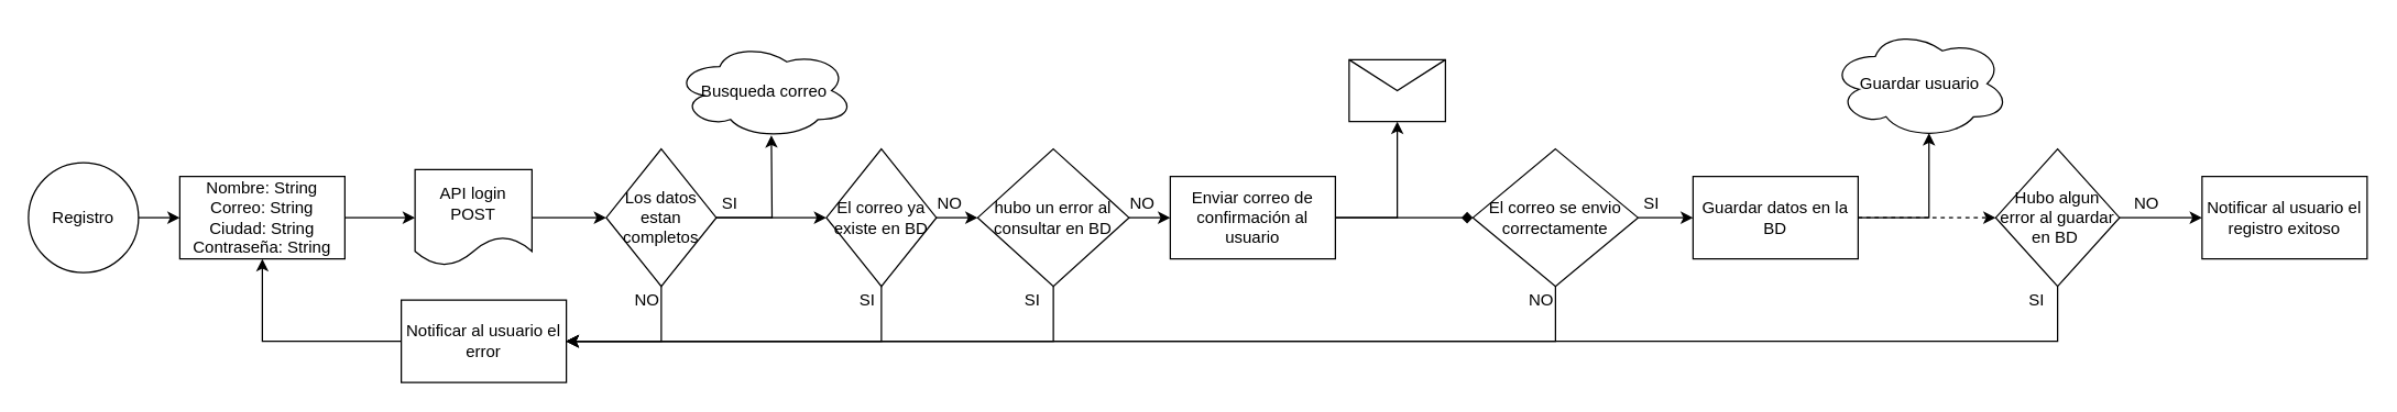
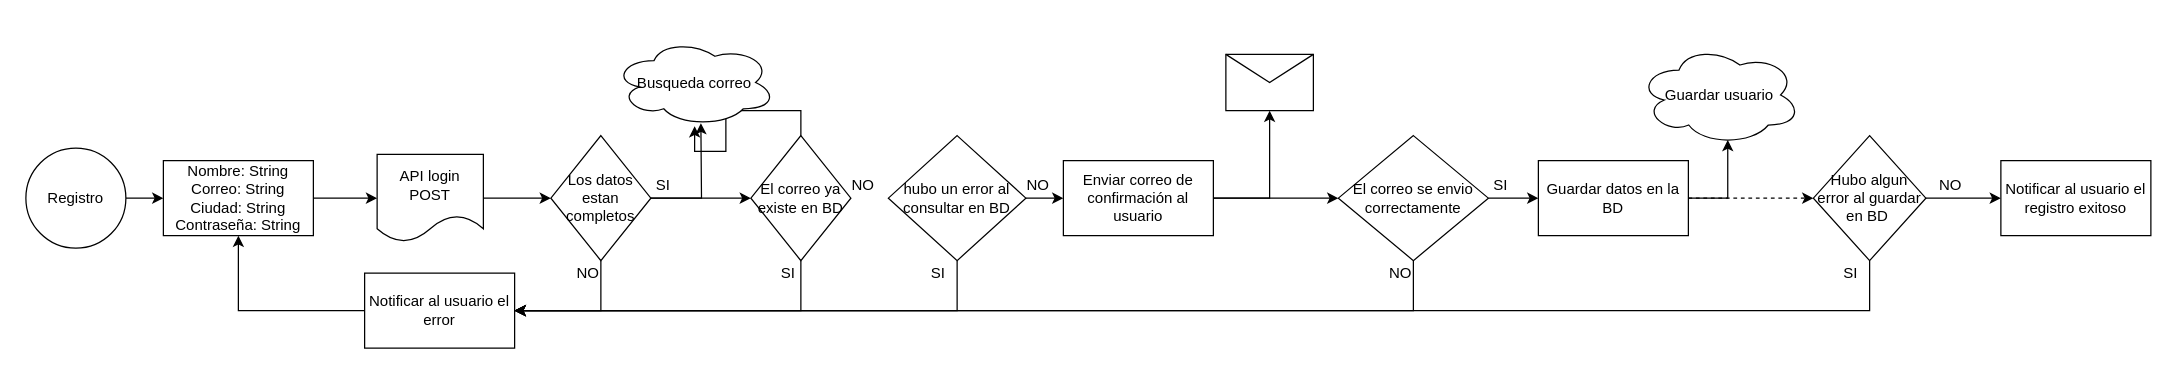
- <mxCell id="36" value="Guardar usuario" style="ellipse;shape=cloud;whiteSpace=wrap;html=1;" parent="1" vertex="1"><mxGeometry x="1330" y="20.5" width="130" height="80" as="geometry" /></mxCell>
+ <mxCell id="36" value="Guardar usuario" style="ellipse;shape=cloud;whiteSpace=wrap;html=1;" parent="1" vertex="1"><mxGeometry x="1310" y="35.5" width="130" height="80" as="geometry" /></mxCell>
- <mxCell id="13" value="" style="edgeStyle=orthogonalEdgeStyle;rounded=0;orthogonalLoop=1;jettySize=auto;html=1;" parent="1" source="14" target="17" edge="1"><mxGeometry relative="1" as="geometry" /></mxCell>
+ <mxCell id="13" value="" style="edgeStyle=orthogonalEdgeStyle;rounded=0;orthogonalLoop=1;jettySize=auto;html=1;" parent="1" source="14" target="38" edge="1"><mxGeometry relative="1" as="geometry" /></mxCell>
- <mxCell id="24" value="" style="edgeStyle=orthogonalEdgeStyle;rounded=0;orthogonalLoop=1;jettySize=auto;html=1;endArrow=diamond;" parent="1" source="26" target="29" edge="1"><mxGeometry relative="1" as="geometry" /></mxCell>
+ <mxCell id="24" value="" style="edgeStyle=orthogonalEdgeStyle;rounded=0;orthogonalLoop=1;jettySize=auto;html=1;" parent="1" source="26" target="29" edge="1"><mxGeometry relative="1" as="geometry" /></mxCell>
